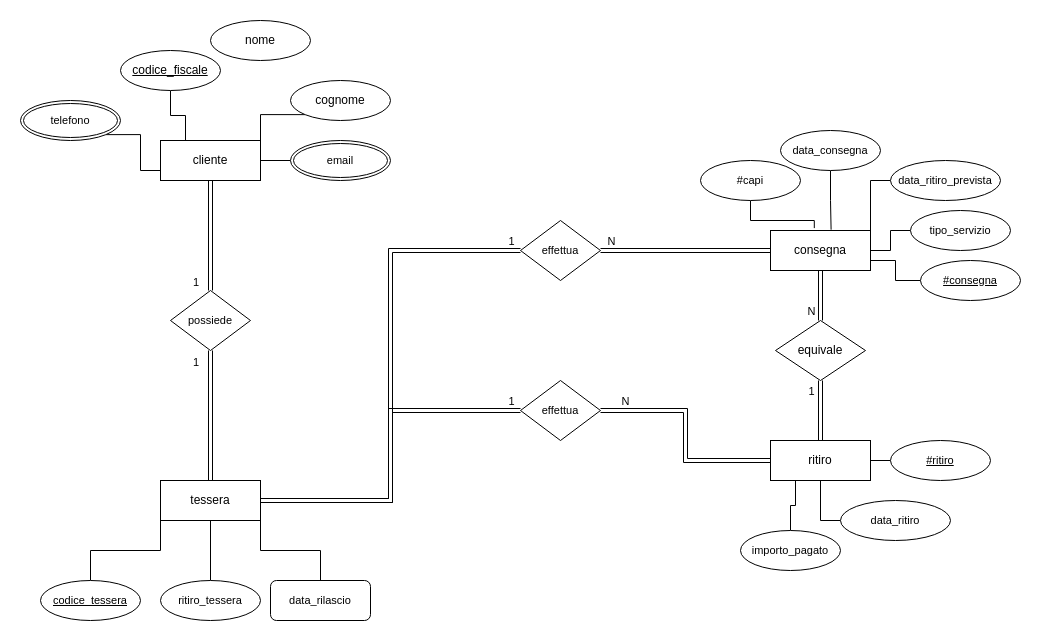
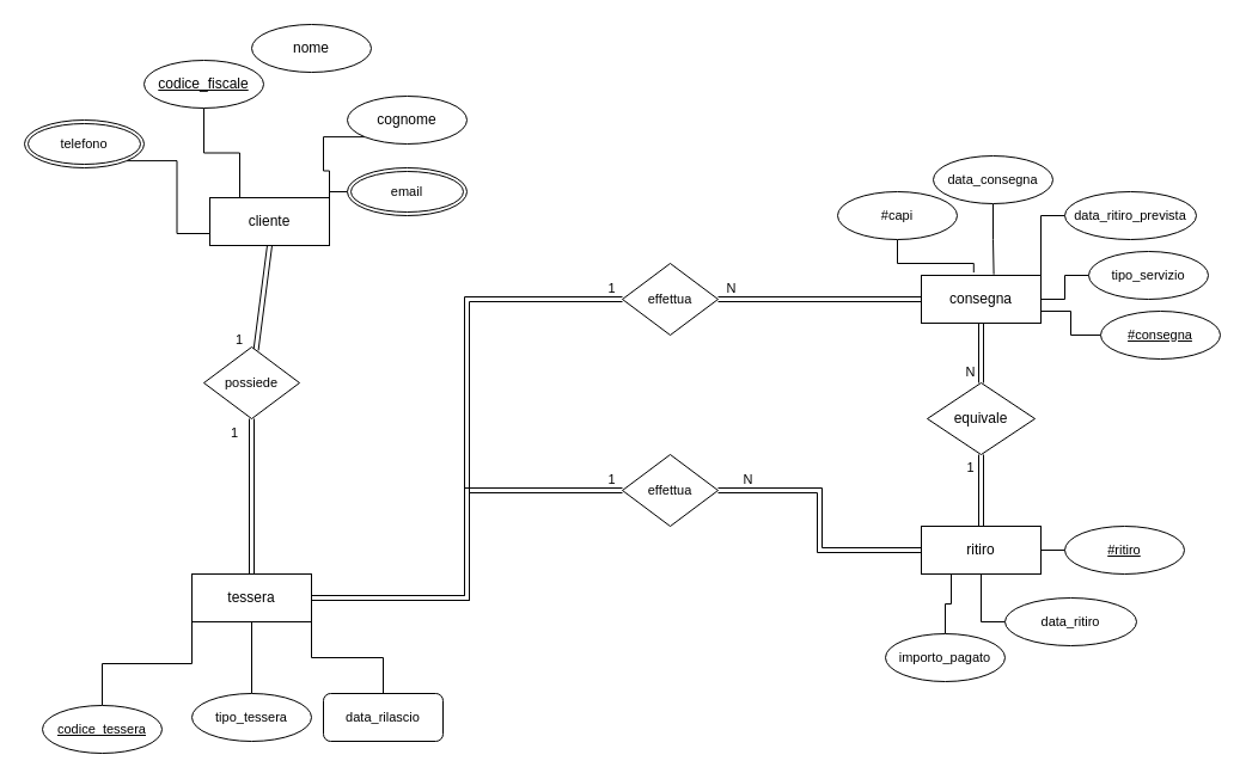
- <mxCell id="6" value="cliente" style="whiteSpace=wrap;html=1;align=center;" parent="1" vertex="1"><mxGeometry x="160" y="140" width="100" height="40" as="geometry" /></mxCell>
+ <mxCell id="6" value="cliente" style="whiteSpace=wrap;html=1;align=center;" parent="1" vertex="1"><mxGeometry x="175" y="165" width="100" height="40" as="geometry" /></mxCell>
- <mxCell id="23" value="codice_tessera" style="ellipse;whiteSpace=wrap;html=1;align=center;fontStyle=4;fontFamily=Helvetica;fontSize=11;fontColor=default;" parent="1" vertex="1"><mxGeometry x="40" y="580" width="100" height="40" as="geometry" /></mxCell>
+ <mxCell id="23" value="codice_tessera" style="ellipse;whiteSpace=wrap;html=1;align=center;fontStyle=4;fontFamily=Helvetica;fontSize=11;fontColor=default;" parent="1" vertex="1"><mxGeometry x="35" y="590" width="100" height="40" as="geometry" /></mxCell>
- <mxCell id="27" value="ritiro_tessera" style="ellipse;whiteSpace=wrap;html=1;align=center;fontFamily=Helvetica;fontSize=11;fontColor=default;" parent="1" vertex="1"><mxGeometry x="160" y="580" width="100" height="40" as="geometry" /></mxCell>
+ <mxCell id="27" value="tipo_tessera" style="ellipse;whiteSpace=wrap;html=1;align=center;fontFamily=Helvetica;fontSize=11;fontColor=default;" parent="1" vertex="1"><mxGeometry x="160" y="580" width="100" height="40" as="geometry" /></mxCell>
